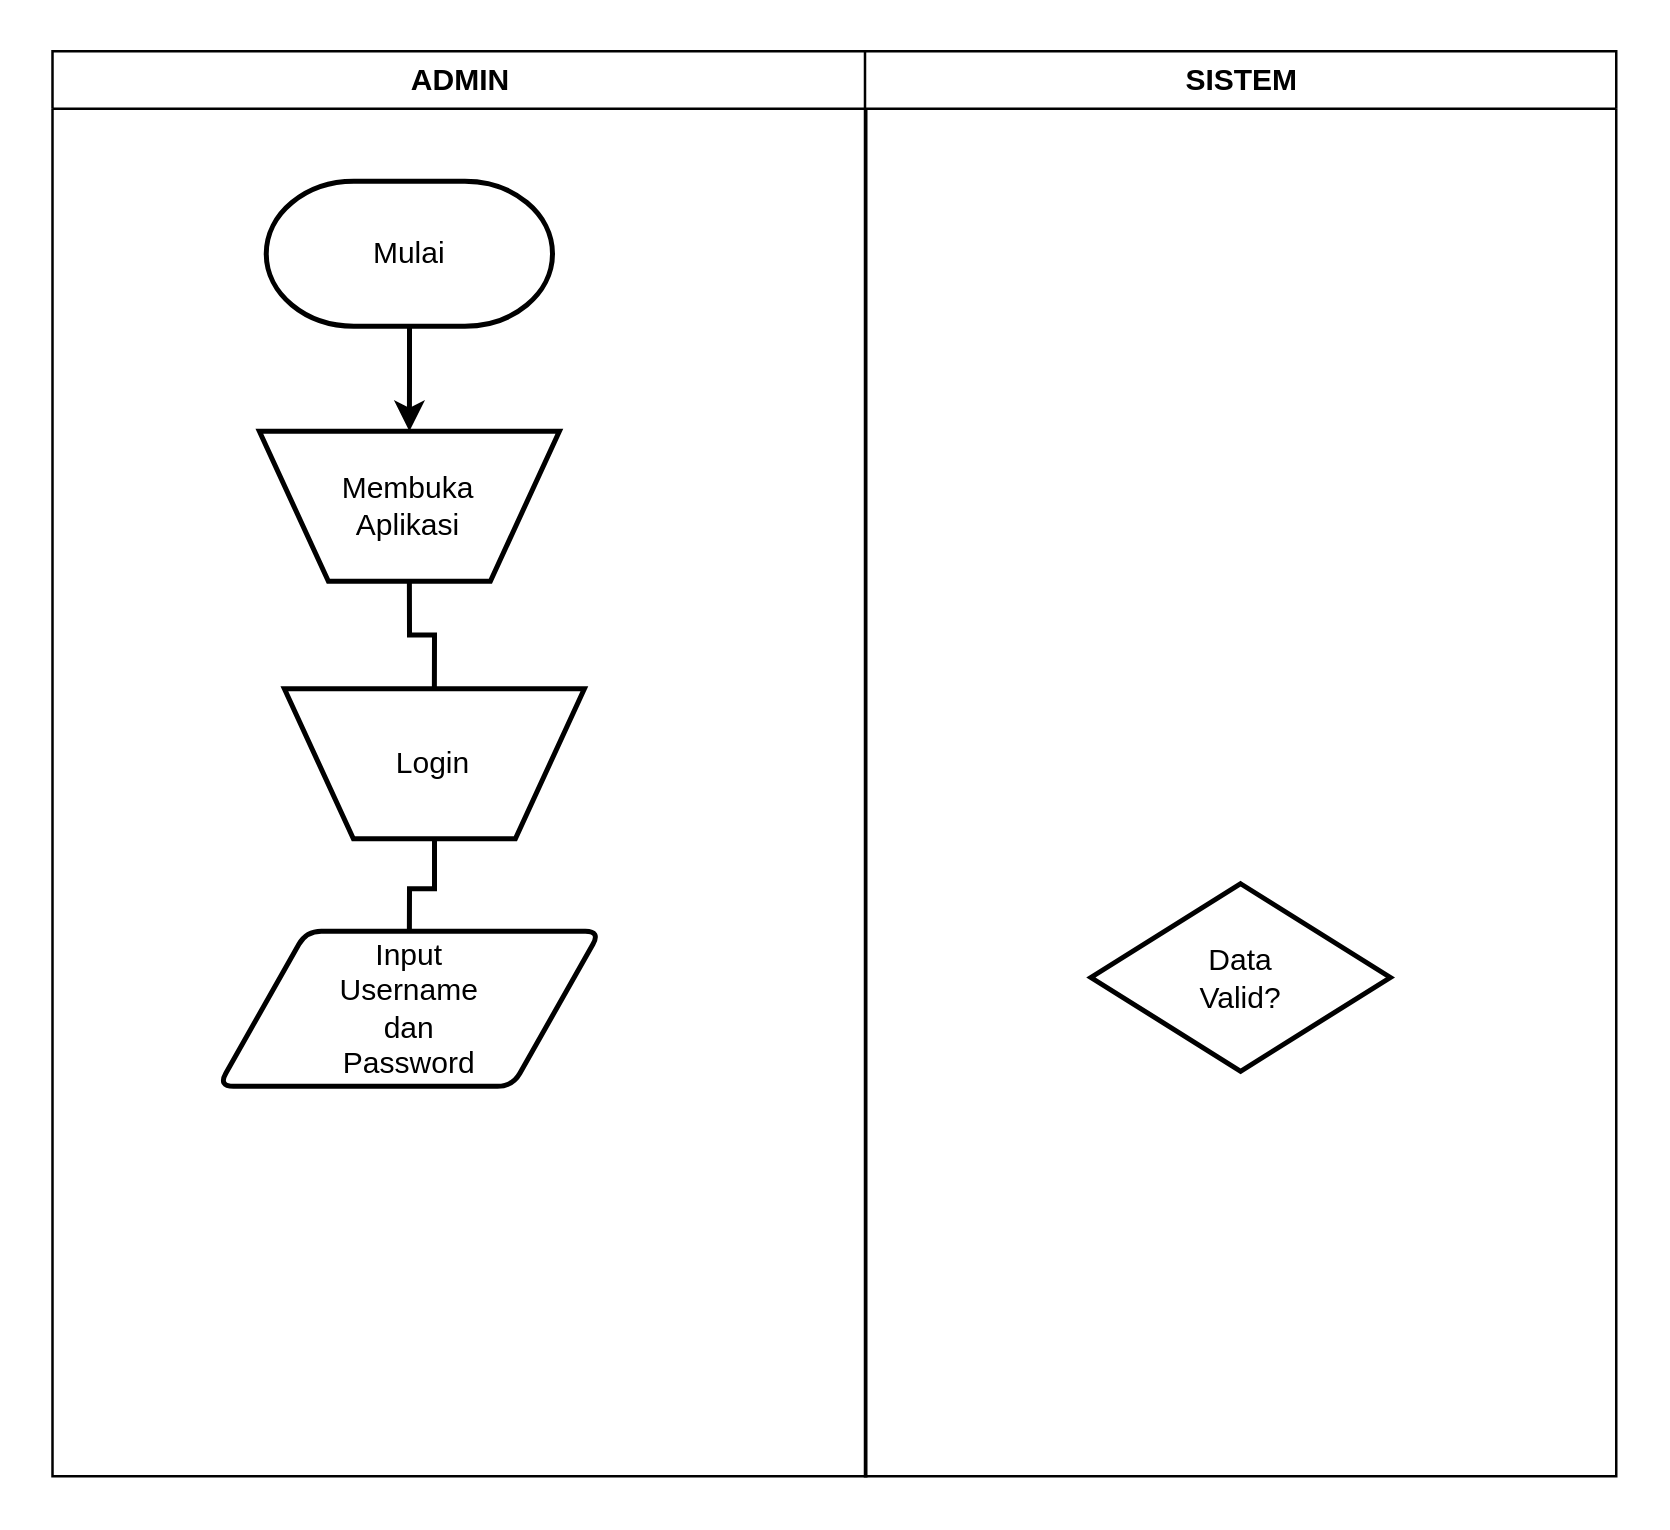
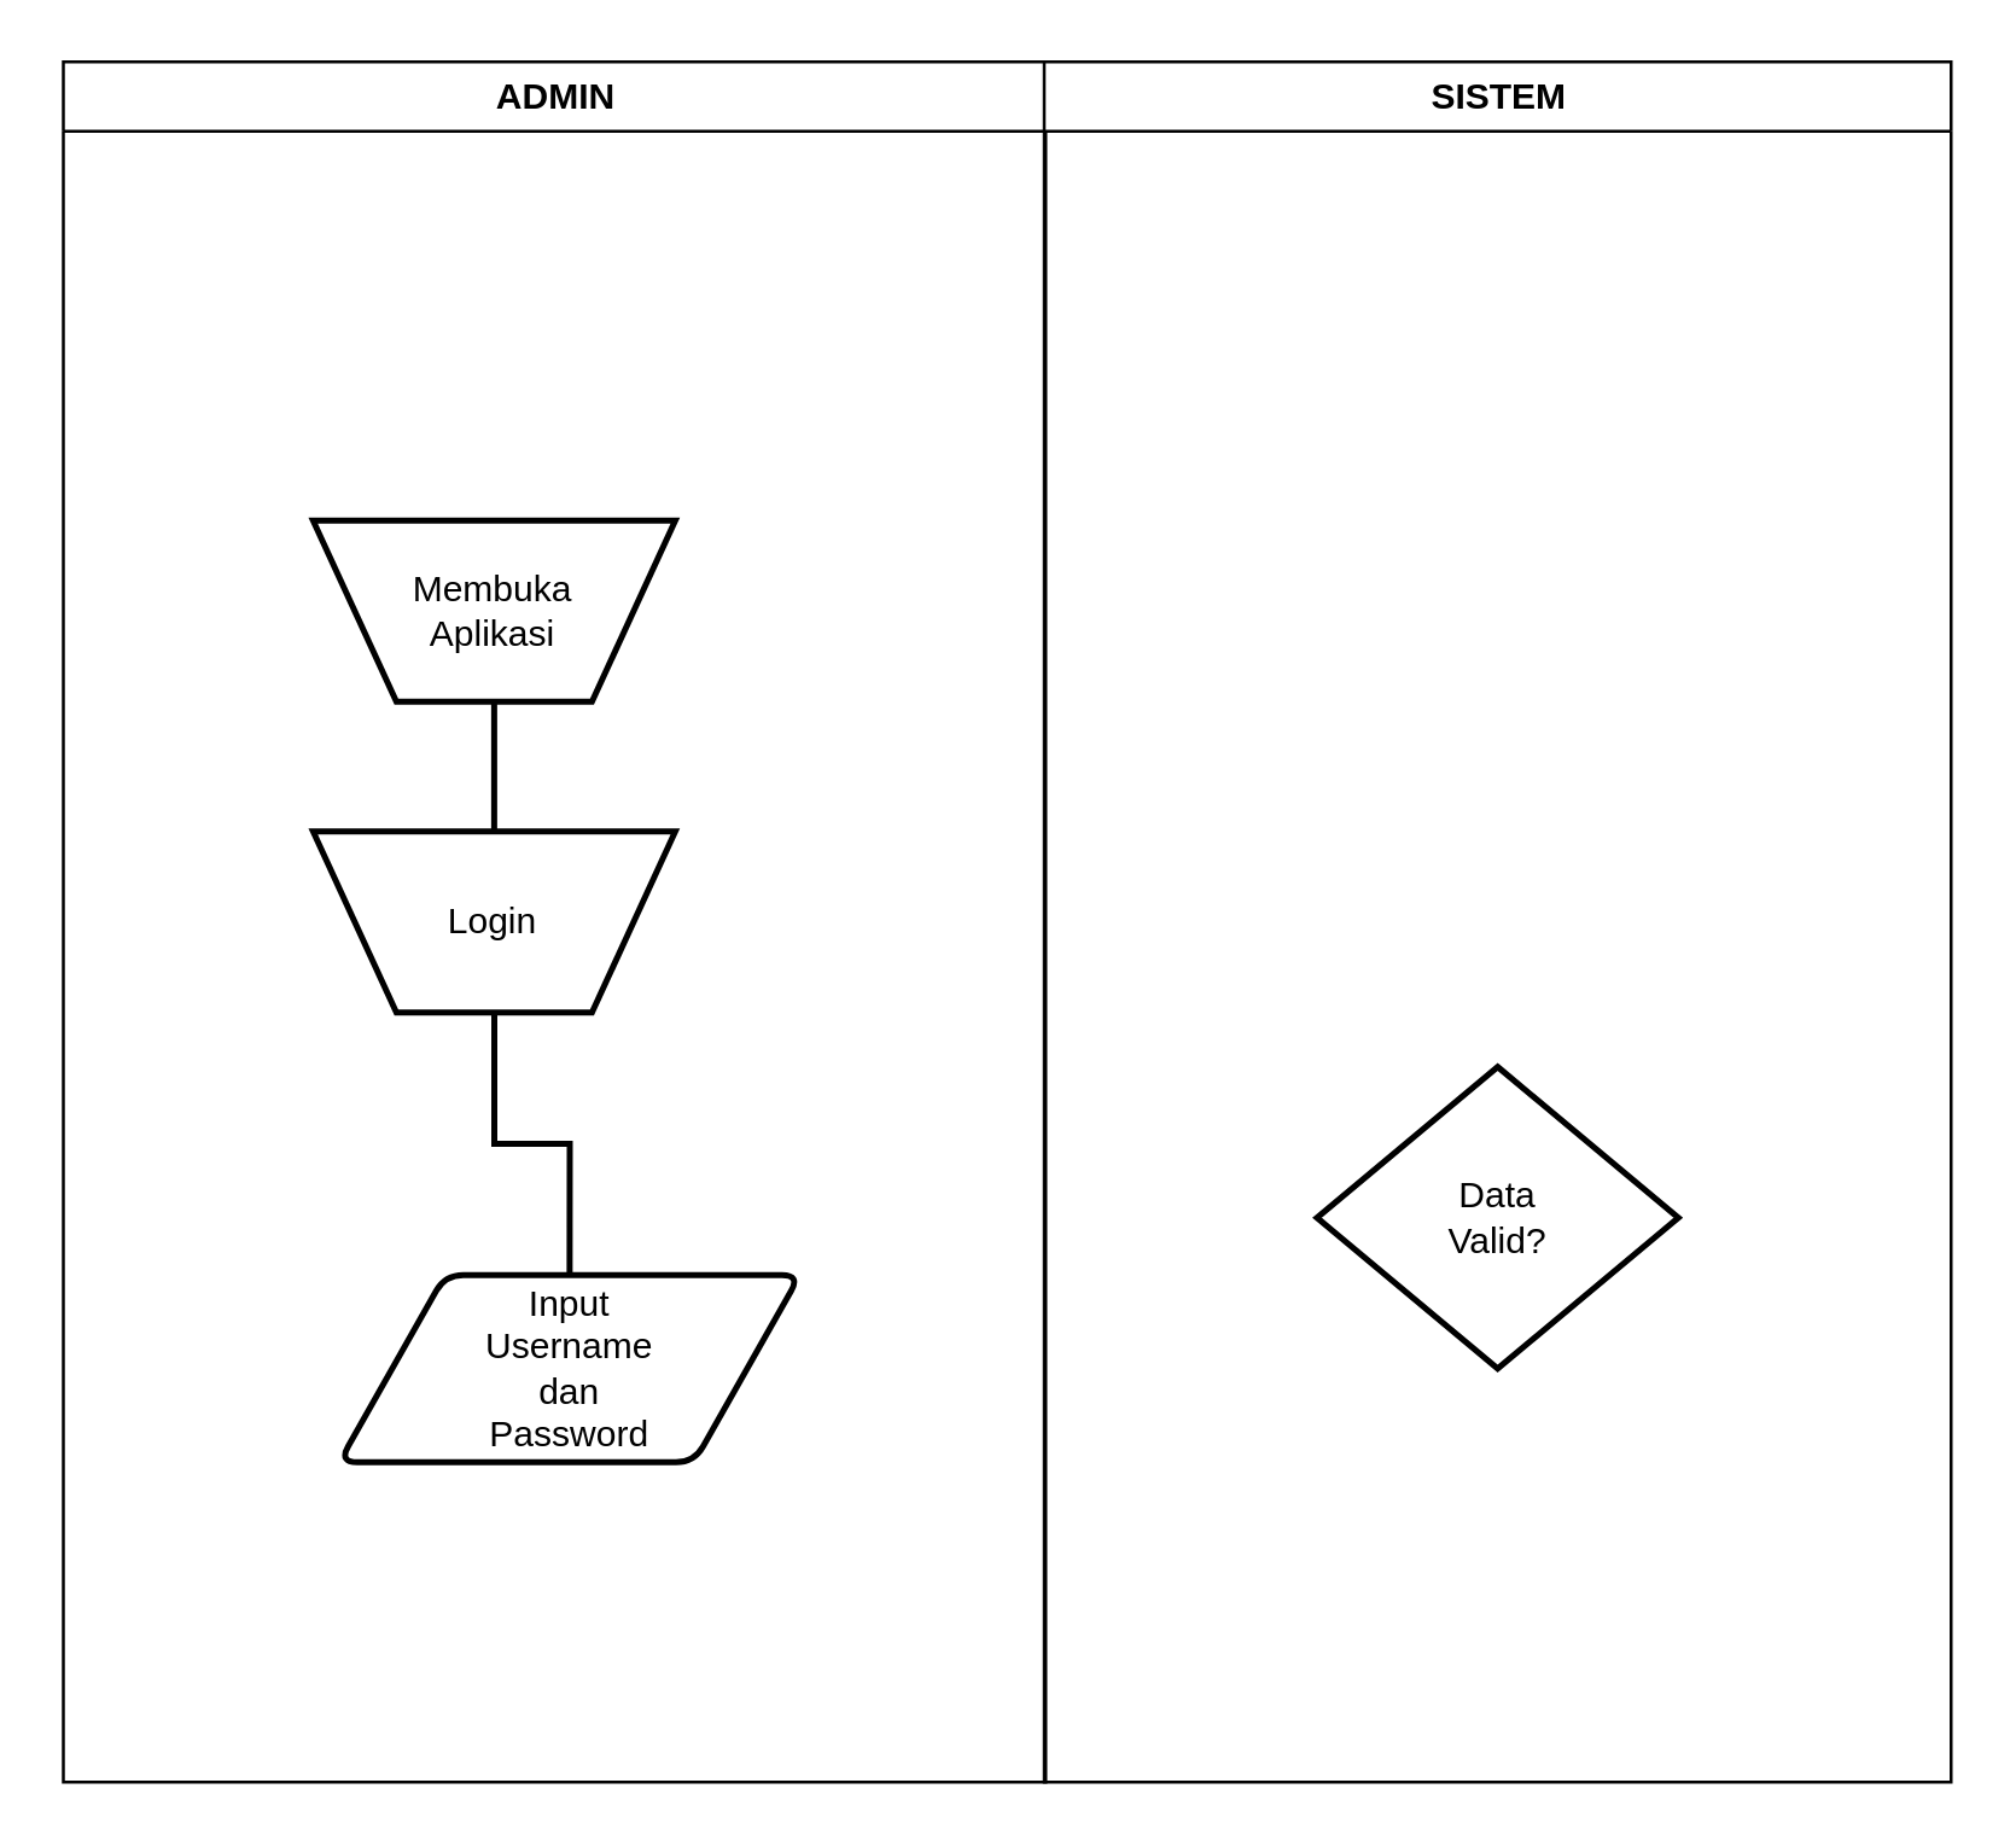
- <mxCell id="4" value="Mulai" style="strokeWidth=2;html=1;shape=mxgraph.flowchart.terminator;whiteSpace=wrap;" vertex="1" parent="2"><mxGeometry x="85.5" y="52" width="114.5" height="58" as="geometry" /></mxCell>
- <mxCell id="3" style="edgeStyle=orthogonalEdgeStyle;rounded=0;orthogonalLoop=1;jettySize=auto;html=1;entryX=0.5;entryY=0;entryDx=0;entryDy=0;strokeWidth=2;" edge="1" parent="2" source="4" target="6"><mxGeometry relative="1" as="geometry" /></mxCell>
- <mxCell id="8" value="Login" style="verticalLabelPosition=middle;verticalAlign=middle;html=1;shape=trapezoid;perimeter=trapezoidPerimeter;whiteSpace=wrap;size=0.23;arcSize=10;flipV=1;labelPosition=center;align=center;strokeWidth=2;" vertex="1" parent="2"><mxGeometry x="92.75" y="255" width="120" height="60" as="geometry" /></mxCell>
+ <mxCell id="8" value="Login" style="verticalLabelPosition=middle;verticalAlign=middle;html=1;shape=trapezoid;perimeter=trapezoidPerimeter;whiteSpace=wrap;size=0.23;arcSize=10;flipV=1;labelPosition=center;align=center;strokeWidth=2;" vertex="1" parent="2"><mxGeometry x="82.75" y="255" width="120" height="60" as="geometry" /></mxCell>
- <mxCell id="11" value="Data&lt;br&gt;Valid?" style="strokeWidth=2;html=1;shape=mxgraph.flowchart.decision;whiteSpace=wrap;" vertex="1" parent="10"><mxGeometry x="90.38" y="333" width="119.75" height="75" as="geometry" /></mxCell>
+ <mxCell id="11" value="Data&lt;br&gt;Valid?" style="strokeWidth=2;html=1;shape=mxgraph.flowchart.decision;whiteSpace=wrap;" vertex="1" parent="10"><mxGeometry x="90.38" y="333" width="119.75" height="100" as="geometry" /></mxCell>
- <mxCell id="9" value="Input&lt;br&gt;Username&lt;br&gt;dan&lt;br&gt;Password" style="shape=parallelogram;html=1;strokeWidth=2;perimeter=parallelogramPerimeter;whiteSpace=wrap;rounded=1;arcSize=12;size=0.23;" vertex="1" parent="2"><mxGeometry x="66.38" y="352" width="152.75" height="62" as="geometry" /></mxCell>
+ <mxCell id="9" value="Input&lt;br&gt;Username&lt;br&gt;dan&lt;br&gt;Password" style="shape=parallelogram;html=1;strokeWidth=2;perimeter=parallelogramPerimeter;whiteSpace=wrap;rounded=1;arcSize=12;size=0.23;" vertex="1" parent="2"><mxGeometry x="91.38" y="402" width="152.75" height="62" as="geometry" /></mxCell>
